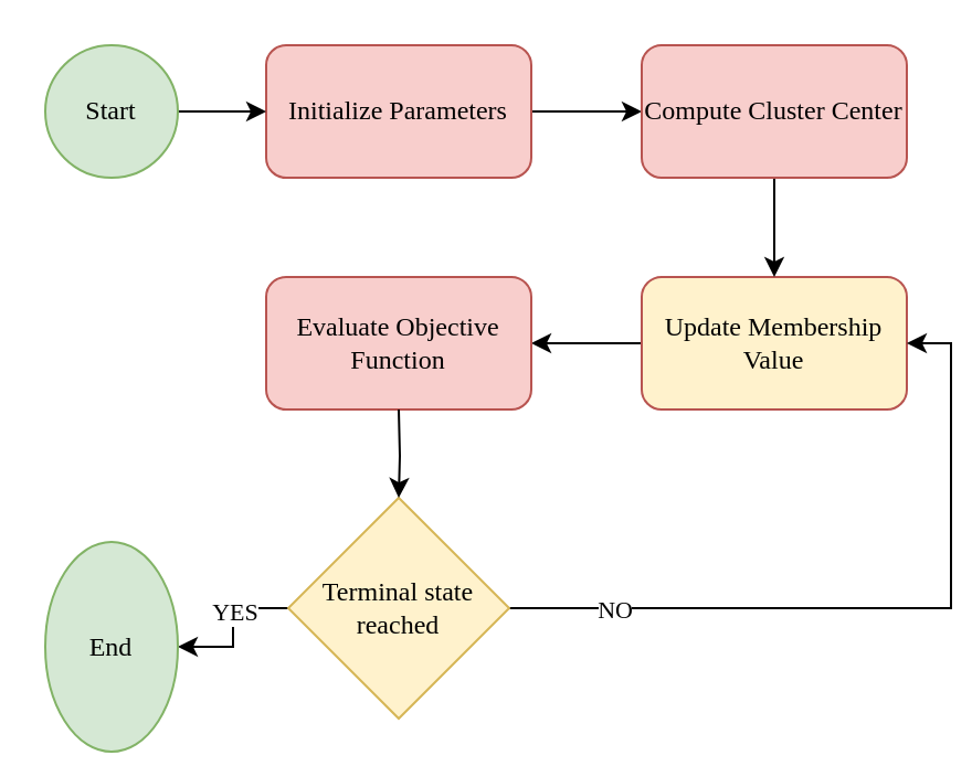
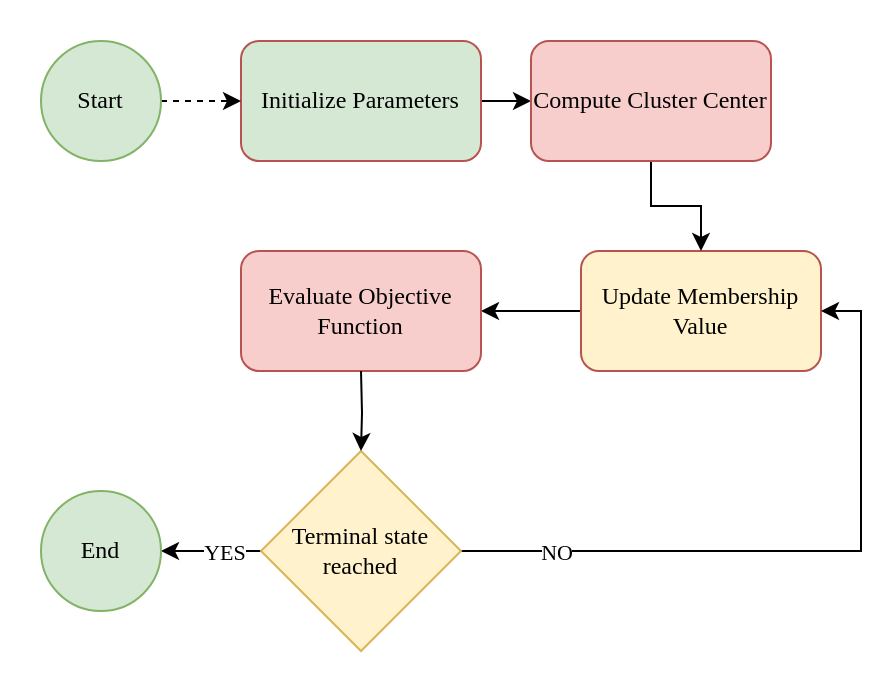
- <mxCell id="6" value="" style="edgeStyle=orthogonalEdgeStyle;rounded=0;orthogonalLoop=1;jettySize=auto;html=1;" parent="1" source="7" target="3" edge="1"><mxGeometry relative="1" as="geometry" /></mxCell>
+ <mxCell id="6" value="" style="edgeStyle=orthogonalEdgeStyle;rounded=0;orthogonalLoop=1;jettySize=auto;html=1;dashed=1;" parent="1" source="7" target="3" edge="1"><mxGeometry relative="1" as="geometry" /></mxCell>
- <mxCell id="3" value="&lt;font face=&quot;Times New Roman&quot;&gt;Initialize Parameters&lt;/font&gt;" style="rounded=1;whiteSpace=wrap;html=1;fillColor=#f8cecc;strokeColor=#b85450;" parent="1" vertex="1"><mxGeometry x="120" y="20" width="120" height="60" as="geometry" /></mxCell>
+ <mxCell id="3" value="&lt;font face=&quot;Times New Roman&quot;&gt;Initialize Parameters&lt;/font&gt;" style="rounded=1;whiteSpace=wrap;html=1;fillColor=#d5e8d4;strokeColor=#b85450;" parent="1" vertex="1"><mxGeometry x="120" y="20" width="120" height="60" as="geometry" /></mxCell>
- <mxCell id="17" value="&lt;font face=&quot;Times New Roman&quot;&gt;Compute Cluster Center&lt;/font&gt;" style="rounded=1;whiteSpace=wrap;html=1;fillColor=#f8cecc;strokeColor=#b85450;" parent="1" vertex="1"><mxGeometry x="290" y="20" width="120" height="60" as="geometry" /></mxCell>
+ <mxCell id="17" value="&lt;font face=&quot;Times New Roman&quot;&gt;Compute Cluster Center&lt;/font&gt;" style="rounded=1;whiteSpace=wrap;html=1;fillColor=#f8cecc;strokeColor=#b85450;" parent="1" vertex="1"><mxGeometry x="265" y="20" width="120" height="60" as="geometry" /></mxCell>
- <mxCell id="15" value="&lt;font face=&quot;Times New Roman&quot;&gt;End&lt;/font&gt;" style="ellipse;whiteSpace=wrap;html=1;aspect=fixed;fillColor=#d5e8d4;strokeColor=#82b366;" parent="1" vertex="1"><mxGeometry x="20" y="245" width="60" height="95" as="geometry" /></mxCell>
+ <mxCell id="15" value="&lt;font face=&quot;Times New Roman&quot;&gt;End&lt;/font&gt;" style="ellipse;whiteSpace=wrap;html=1;aspect=fixed;fillColor=#d5e8d4;strokeColor=#82b366;" parent="1" vertex="1"><mxGeometry x="20" y="245" width="60" height="60" as="geometry" /></mxCell>
